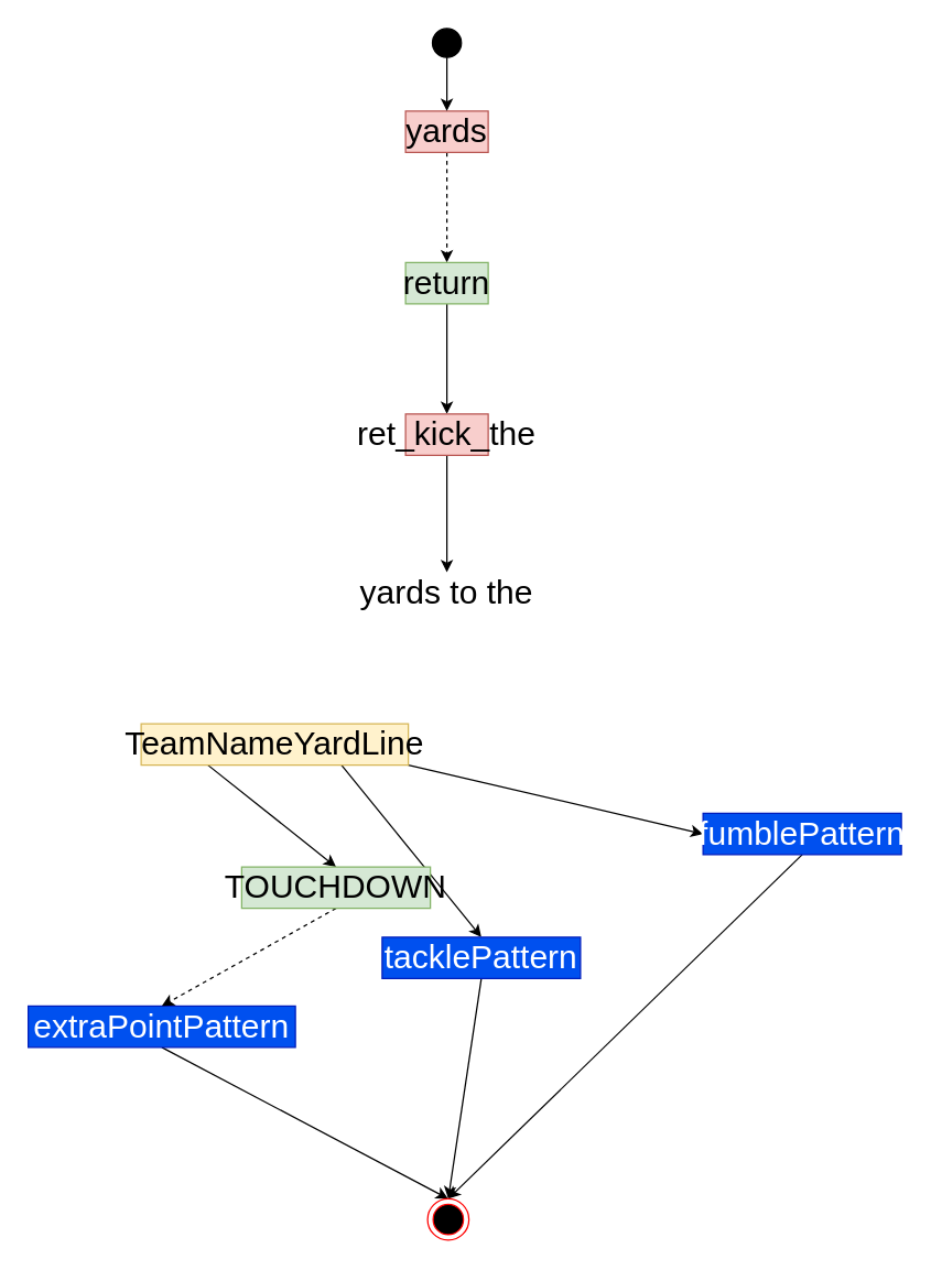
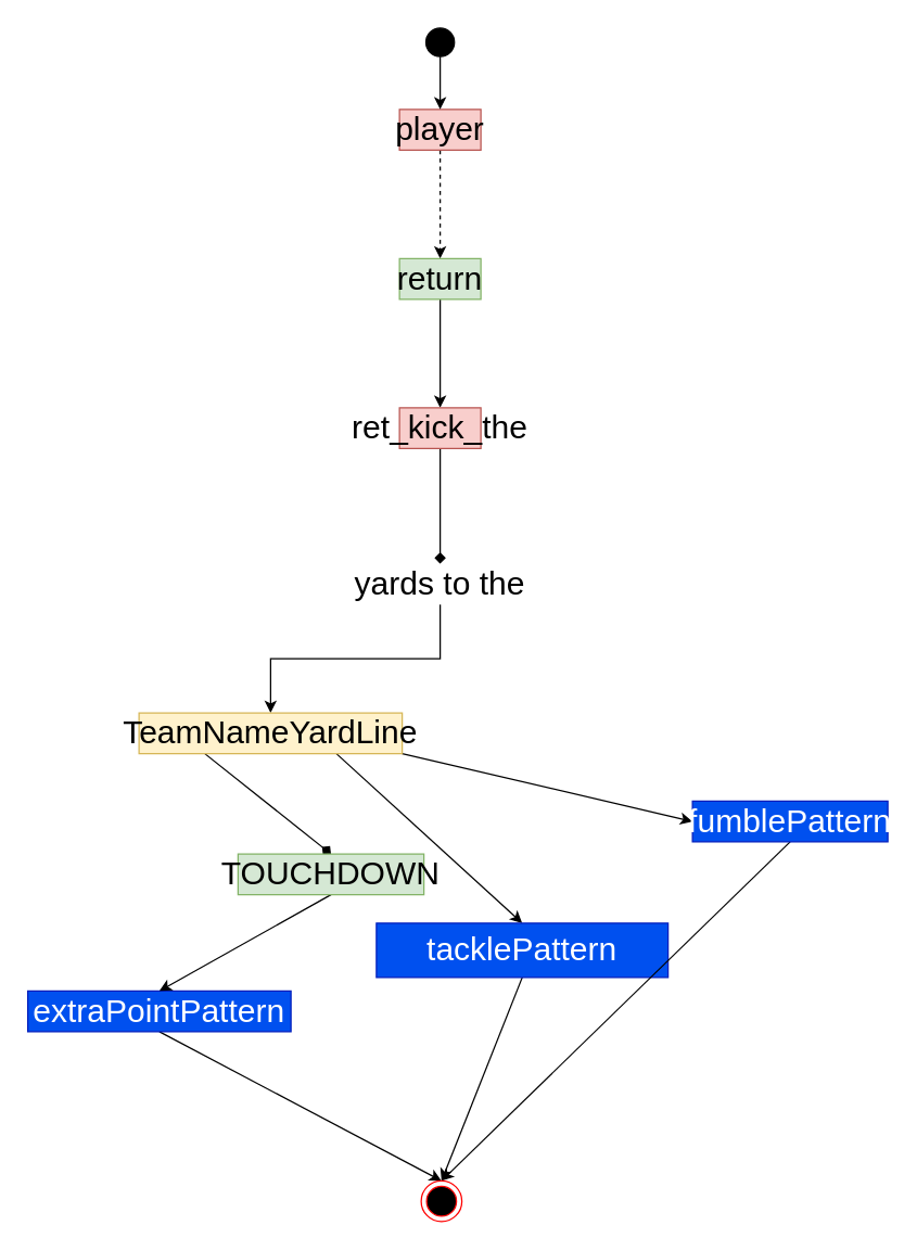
- <mxCell id="3" value="yards" style="text;html=1;strokeColor=#b85450;fillColor=#f8cecc;align=center;verticalAlign=middle;whiteSpace=wrap;rounded=0;fontSize=24;" parent="1" vertex="1"><mxGeometry x="294" y="80" width="60" height="30" as="geometry" /></mxCell>
+ <mxCell id="3" value="player" style="text;html=1;strokeColor=#b85450;fillColor=#f8cecc;align=center;verticalAlign=middle;whiteSpace=wrap;rounded=0;fontSize=24;" parent="1" vertex="1"><mxGeometry x="294" y="80" width="60" height="30" as="geometry" /></mxCell>
- <mxCell id="6" value="" style="edgeStyle=orthogonalEdgeStyle;rounded=0;orthogonalLoop=1;jettySize=auto;html=1;" parent="1" source="7" target="9" edge="1"><mxGeometry relative="1" as="geometry" /></mxCell>
+ <mxCell id="6" value="" style="edgeStyle=orthogonalEdgeStyle;rounded=0;orthogonalLoop=1;jettySize=auto;html=1;endArrow=diamond;" parent="1" source="7" target="9" edge="1"><mxGeometry relative="1" as="geometry" /></mxCell>
+ <mxCell id="8" value="" style="edgeStyle=orthogonalEdgeStyle;rounded=0;orthogonalLoop=1;jettySize=auto;html=1;" parent="1" source="9" target="13" edge="1"><mxGeometry relative="1" as="geometry" /></mxCell>
- <mxCell id="11" style="edgeStyle=none;rounded=0;orthogonalLoop=1;jettySize=auto;html=1;exitX=0.25;exitY=1;exitDx=0;exitDy=0;entryX=0.5;entryY=0;entryDx=0;entryDy=0;endArrow=classic;endFill=1;" parent="1" source="13" target="19" edge="1"><mxGeometry relative="1" as="geometry" /></mxCell>
+ <mxCell id="11" style="edgeStyle=none;rounded=0;orthogonalLoop=1;jettySize=auto;html=1;exitX=0.25;exitY=1;exitDx=0;exitDy=0;entryX=0.5;entryY=0;entryDx=0;entryDy=0;endArrow=diamond;endFill=1;" parent="1" source="13" target="19" edge="1"><mxGeometry relative="1" as="geometry" /></mxCell>
- <mxCell id="18" style="edgeStyle=none;rounded=0;orthogonalLoop=1;jettySize=auto;html=1;exitX=0.5;exitY=1;exitDx=0;exitDy=0;entryX=0.5;entryY=0;entryDx=0;entryDy=0;endArrow=classic;endFill=1;dashed=1;" parent="1" source="19" target="15" edge="1"><mxGeometry relative="1" as="geometry" /></mxCell>
+ <mxCell id="18" style="edgeStyle=none;rounded=0;orthogonalLoop=1;jettySize=auto;html=1;exitX=0.5;exitY=1;exitDx=0;exitDy=0;entryX=0.5;entryY=0;entryDx=0;entryDy=0;endArrow=classic;endFill=1;" parent="1" source="19" target="15" edge="1"><mxGeometry relative="1" as="geometry" /></mxCell>
- <mxCell id="17" value="tacklePattern" style="text;html=1;align=center;verticalAlign=middle;whiteSpace=wrap;rounded=0;fontSize=24;fillColor=#0050ef;strokeColor=#001DBC;fontColor=#ffffff;" parent="1" vertex="1"><mxGeometry x="277" y="680" width="144" height="30" as="geometry" /></mxCell>
+ <mxCell id="17" value="tacklePattern" style="text;html=1;align=center;verticalAlign=middle;whiteSpace=wrap;rounded=0;fontSize=24;fillColor=#0050ef;strokeColor=#001DBC;fontColor=#ffffff;" parent="1" vertex="1"><mxGeometry x="277" y="680" width="215" height="40" as="geometry" /></mxCell>
